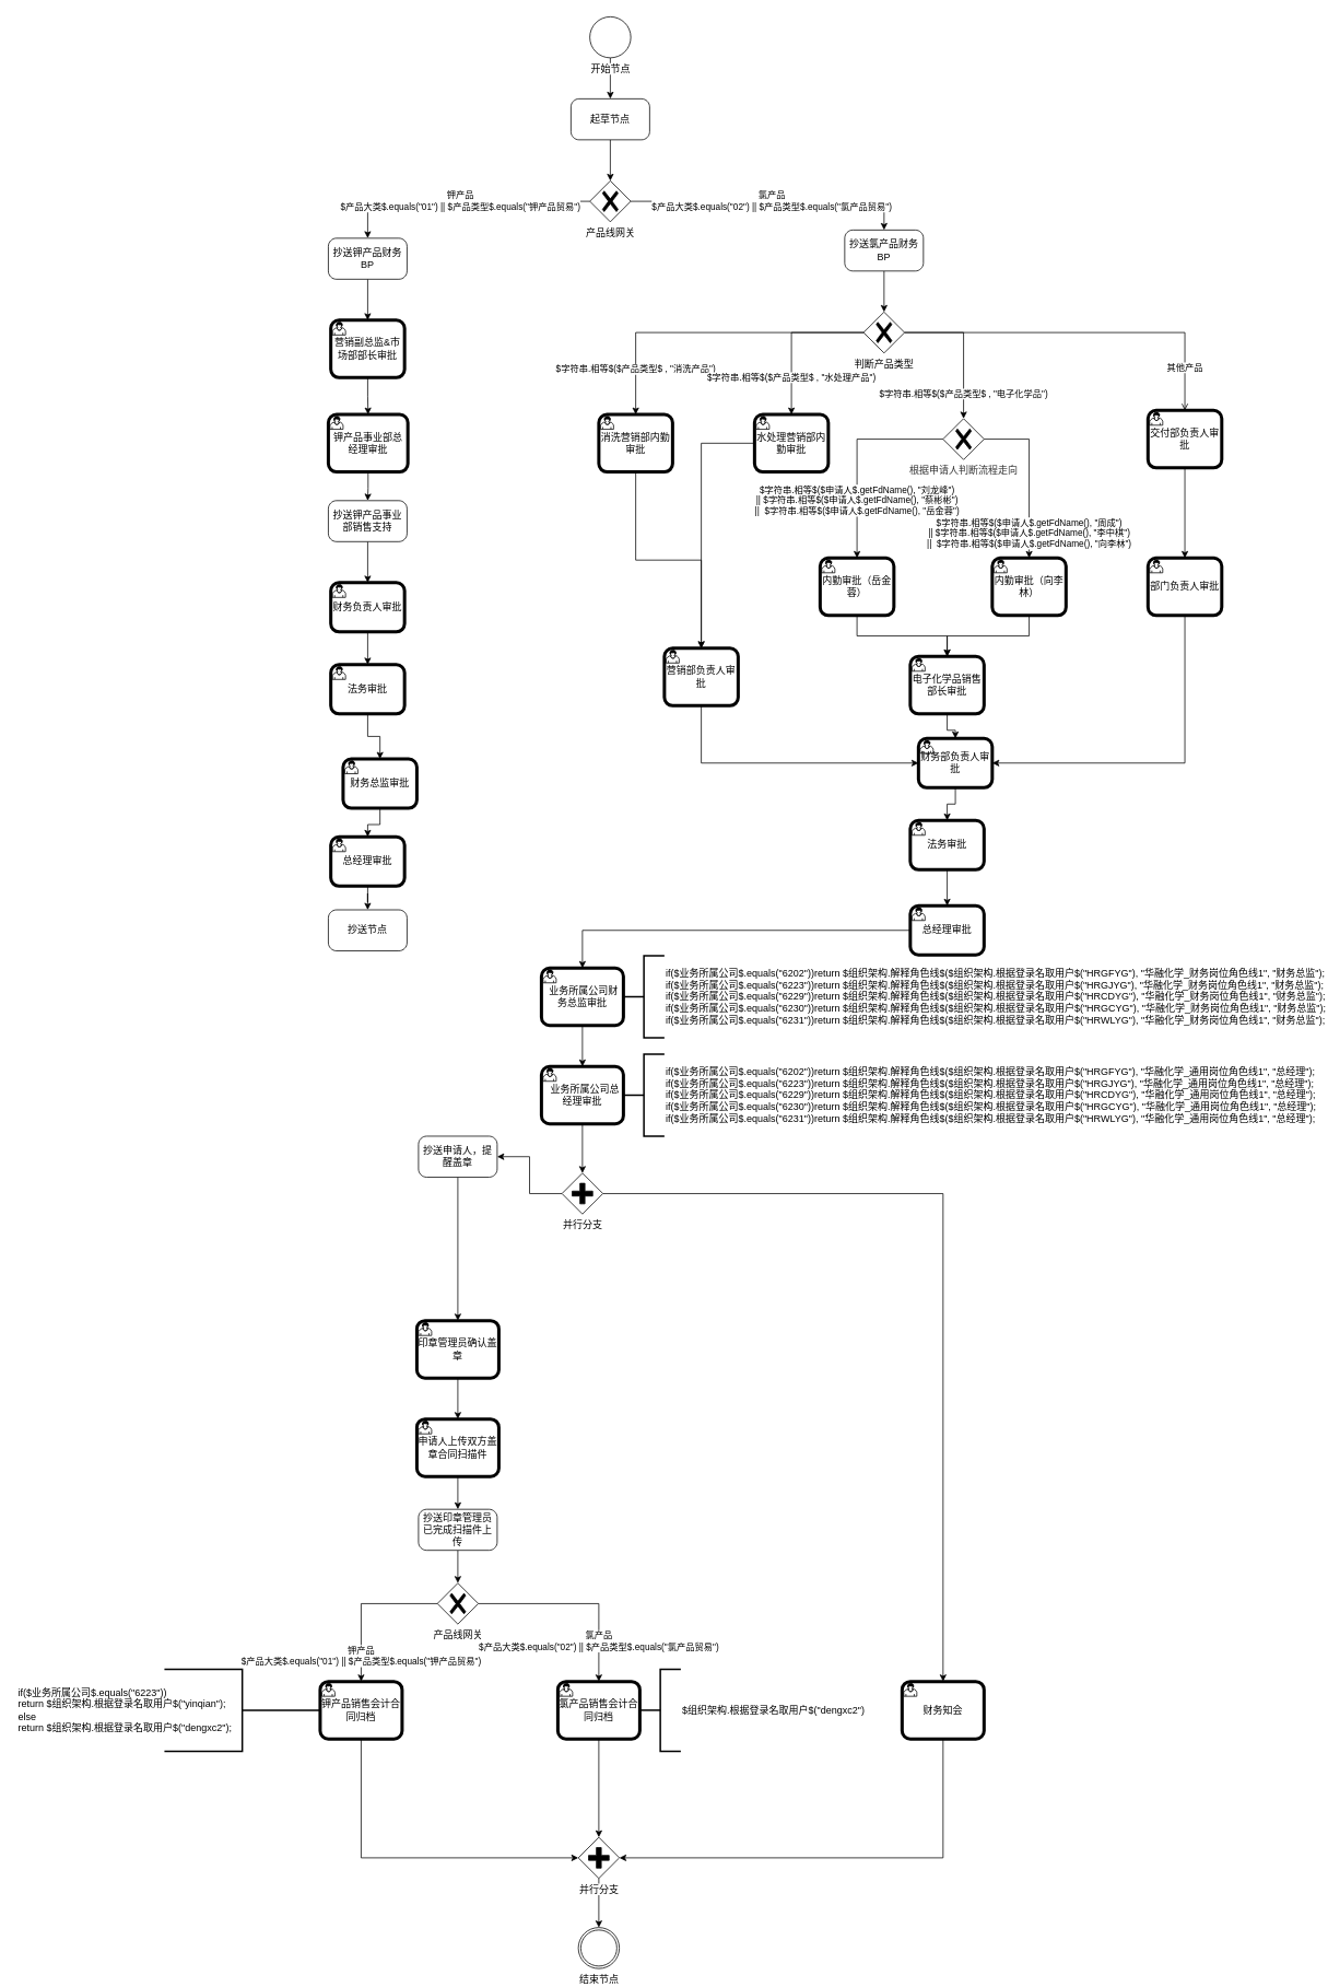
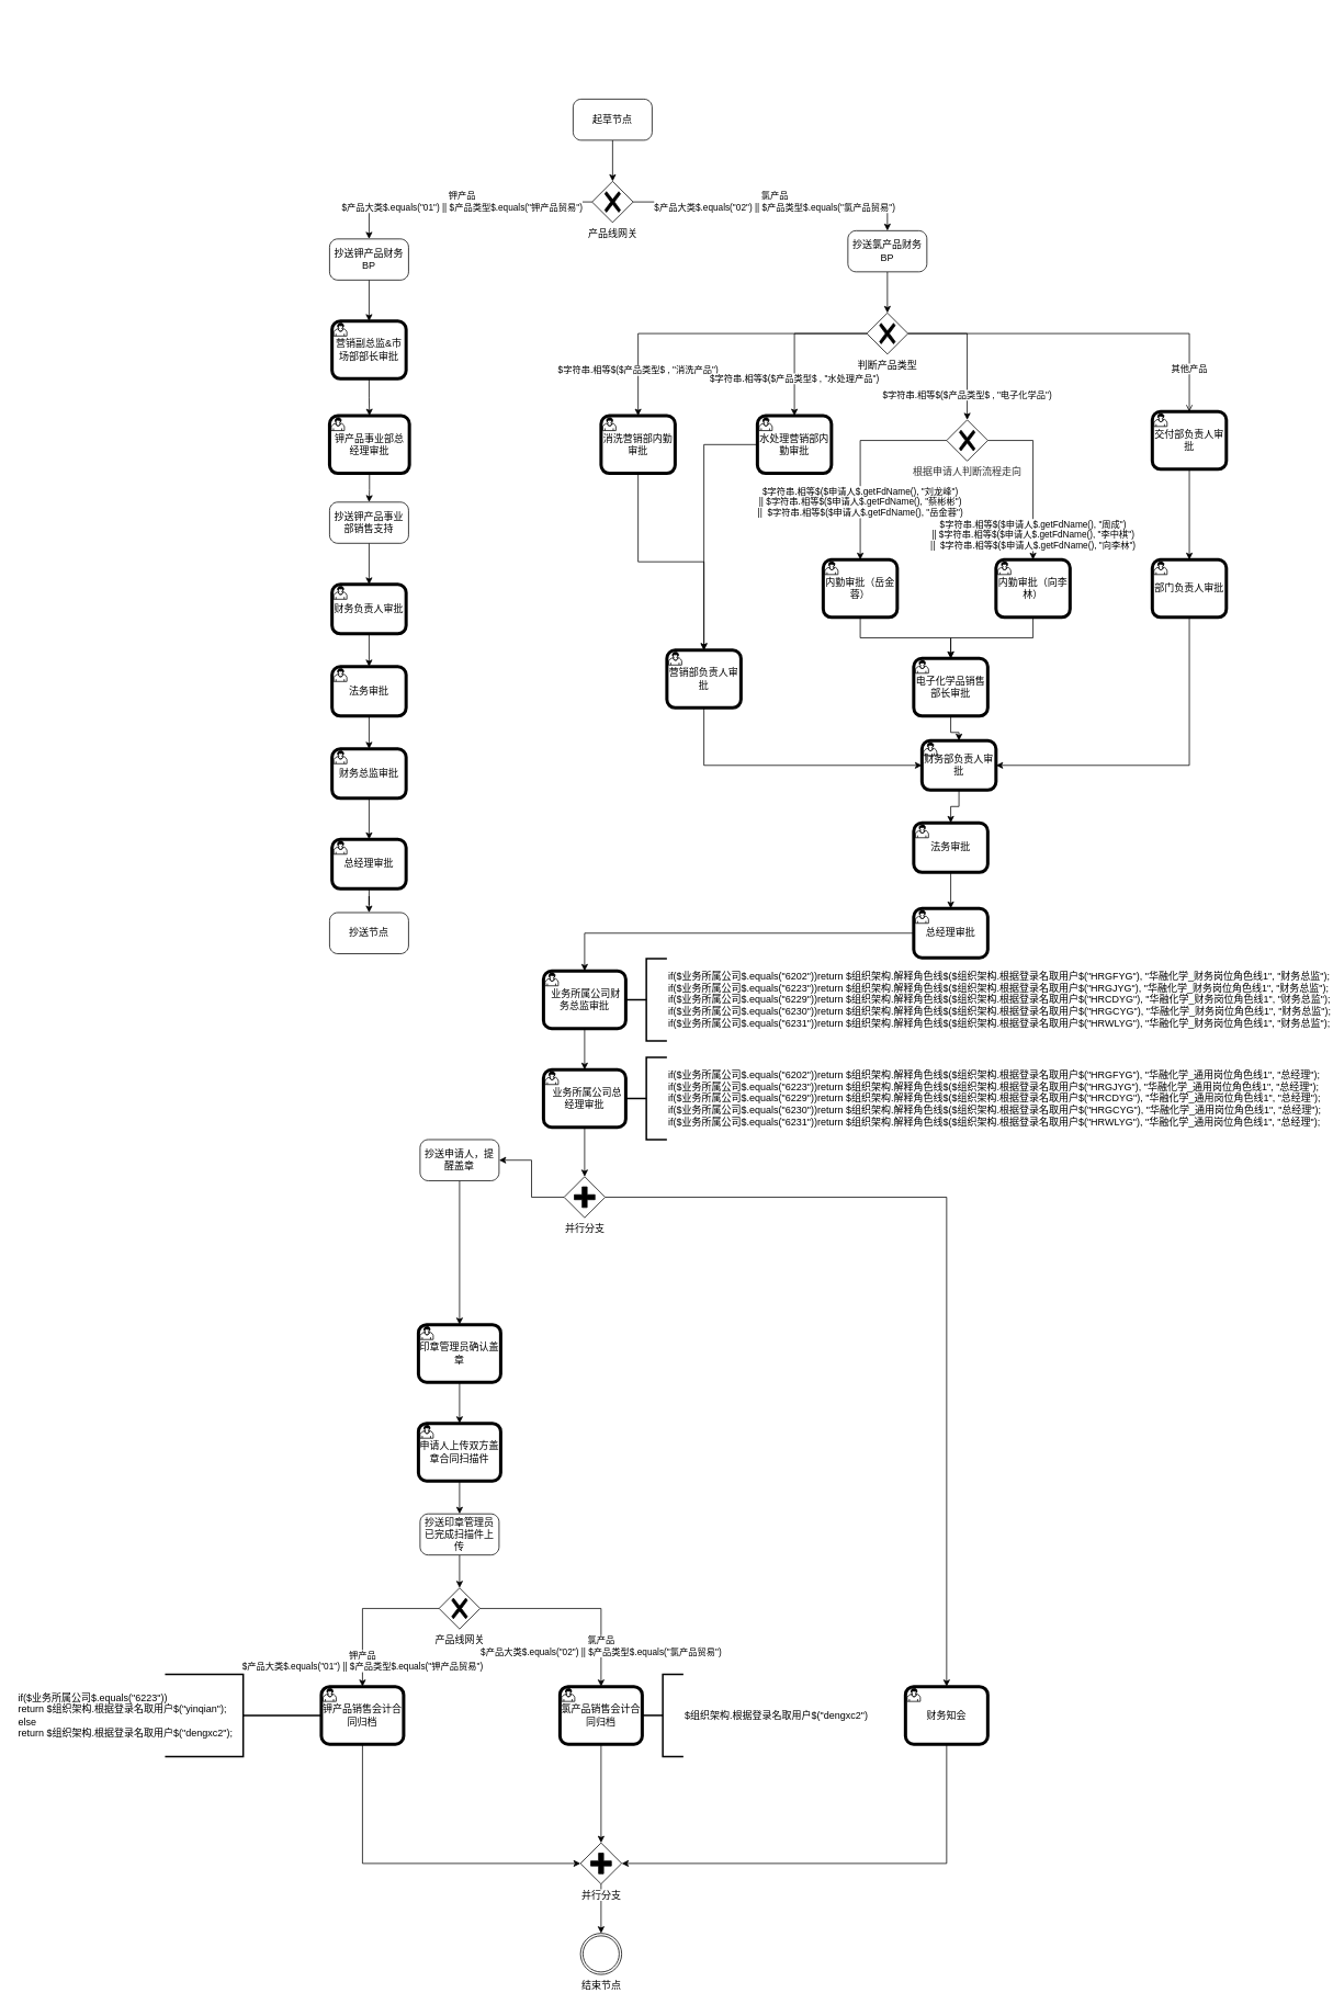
- <mxCell id="3" value="开始节点" style="points=[[0.145,0.145,0],[0.5,0,0],[0.855,0.145,0],[1,0.5,0],[0.855,0.855,0],[0.5,1,0],[0.145,0.855,0],[0,0.5,0]];shape=mxgraph.bpmn.event;html=1;verticalLabelPosition=bottom;labelBackgroundColor=#ffffff;verticalAlign=top;align=center;perimeter=ellipsePerimeter;outlineConnect=0;aspect=fixed;outline=standard;symbol=general;" parent="1" vertex="1"><mxGeometry x="719" y="20" width="50" height="50" as="geometry" /></mxCell>
- <mxCell id="2" value="" style="edgeStyle=orthogonalEdgeStyle;rounded=0;orthogonalLoop=1;jettySize=auto;html=1;" parent="1" source="3" target="5" edge="1"><mxGeometry relative="1" as="geometry" /></mxCell>
- <mxCell id="24" value="财务总监审批" style="points=[[0.25,0,0],[0.5,0,0],[0.75,0,0],[1,0.25,0],[1,0.5,0],[1,0.75,0],[0.75,1,0],[0.5,1,0],[0.25,1,0],[0,0.75,0],[0,0.5,0],[0,0.25,0]];shape=mxgraph.bpmn.task;whiteSpace=wrap;rectStyle=rounded;size=10;bpmnShapeType=call;taskMarker=user;" parent="1" vertex="1"><mxGeometry x="418" y="925" width="90" height="60" as="geometry" /></mxCell>
+ <mxCell id="24" value="财务总监审批" style="points=[[0.25,0,0],[0.5,0,0],[0.75,0,0],[1,0.25,0],[1,0.5,0],[1,0.75,0],[0.75,1,0],[0.5,1,0],[0.25,1,0],[0,0.75,0],[0,0.5,0],[0,0.25,0]];shape=mxgraph.bpmn.task;whiteSpace=wrap;rectStyle=rounded;size=10;bpmnShapeType=call;taskMarker=user;" parent="1" vertex="1"><mxGeometry x="403" y="910" width="90" height="60" as="geometry" /></mxCell>
